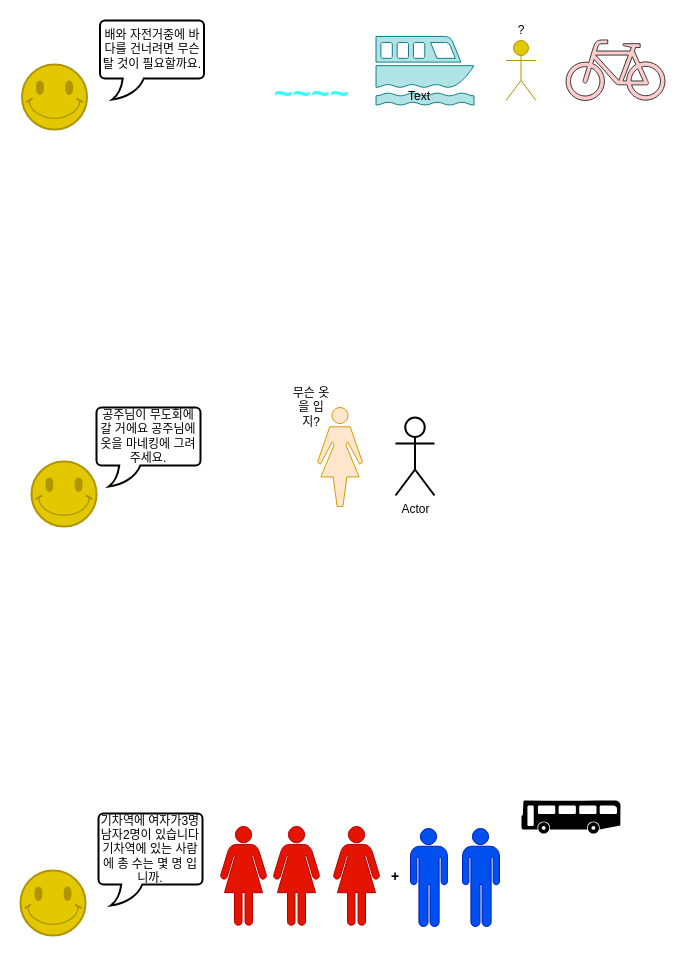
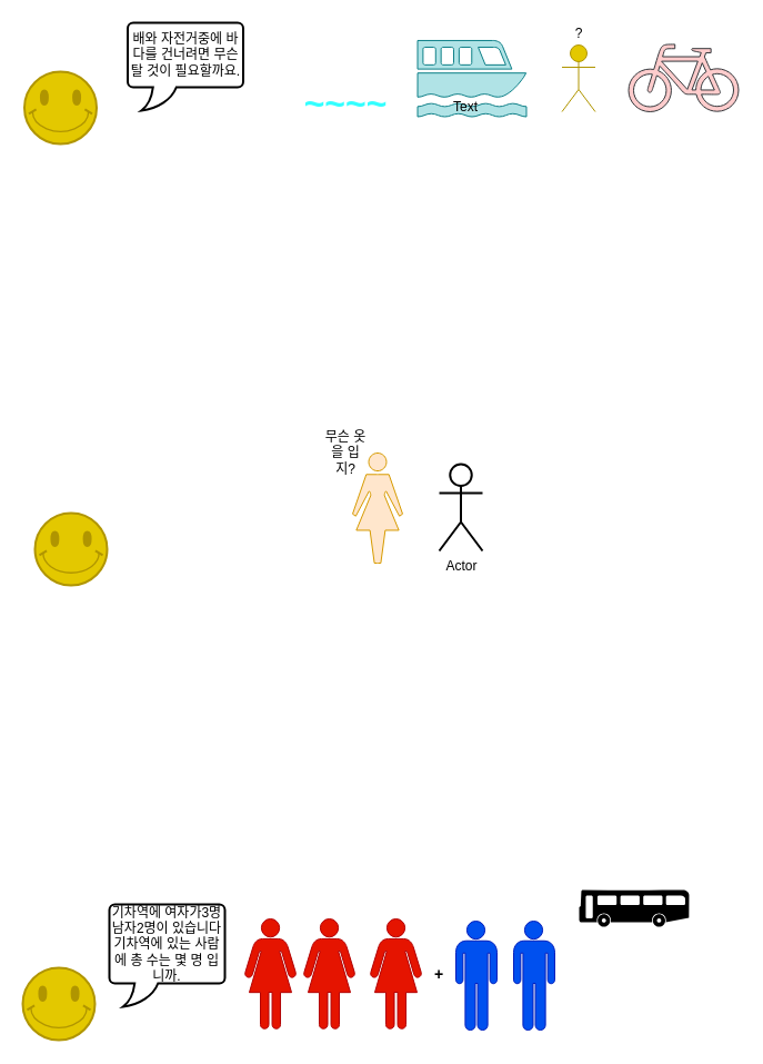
- <mxCell id="8" value="배와 자전거중에 바다를 건너려면 무슨 탈 것이 필요할까요." style="whiteSpace=wrap;html=1;shape=mxgraph.basic.roundRectCallout;dx=33.27;dy=21;size=5;boundedLbl=1;strokeColor=#000000;strokeWidth=2;fillColor=none;fontSize=12;" parent="1" vertex="1"><mxGeometry x="99.5" width="104" height="79" as="geometry" y="20" /></mxCell>
+ <mxCell id="8" value="배와 자전거중에 바다를 건너려면 무슨 탈 것이 필요할까요." style="whiteSpace=wrap;html=1;shape=mxgraph.basic.roundRectCallout;dx=33.27;dy=21;size=5;boundedLbl=1;strokeColor=#000000;strokeWidth=2;fillColor=none;fontSize=12;" parent="1" vertex="1"><mxGeometry x="114.5" y="20" width="104" height="79" as="geometry" /></mxCell>
- <mxCell id="9" value="공주님이 무도회에 갈 거에요 공주님에 옷을 마네킹에 그려주세요." style="whiteSpace=wrap;html=1;shape=mxgraph.basic.roundRectCallout;dx=33.27;dy=21;size=5;boundedLbl=1;strokeColor=#000000;strokeWidth=2;fillColor=none;fontSize=12;" parent="1" vertex="1"><mxGeometry x="96" y="407" width="104" height="79" as="geometry" /></mxCell>
